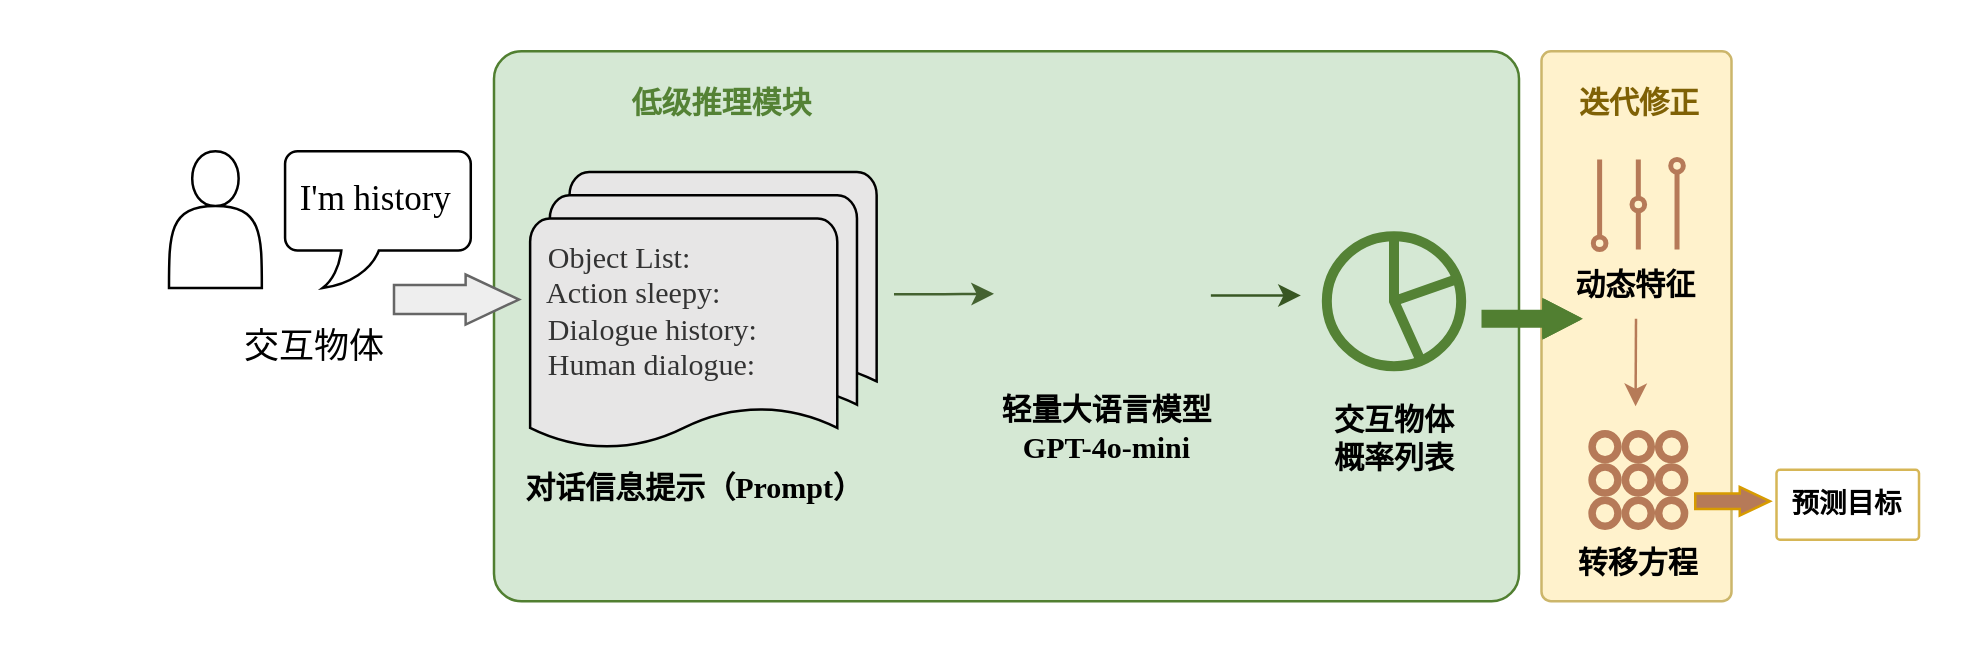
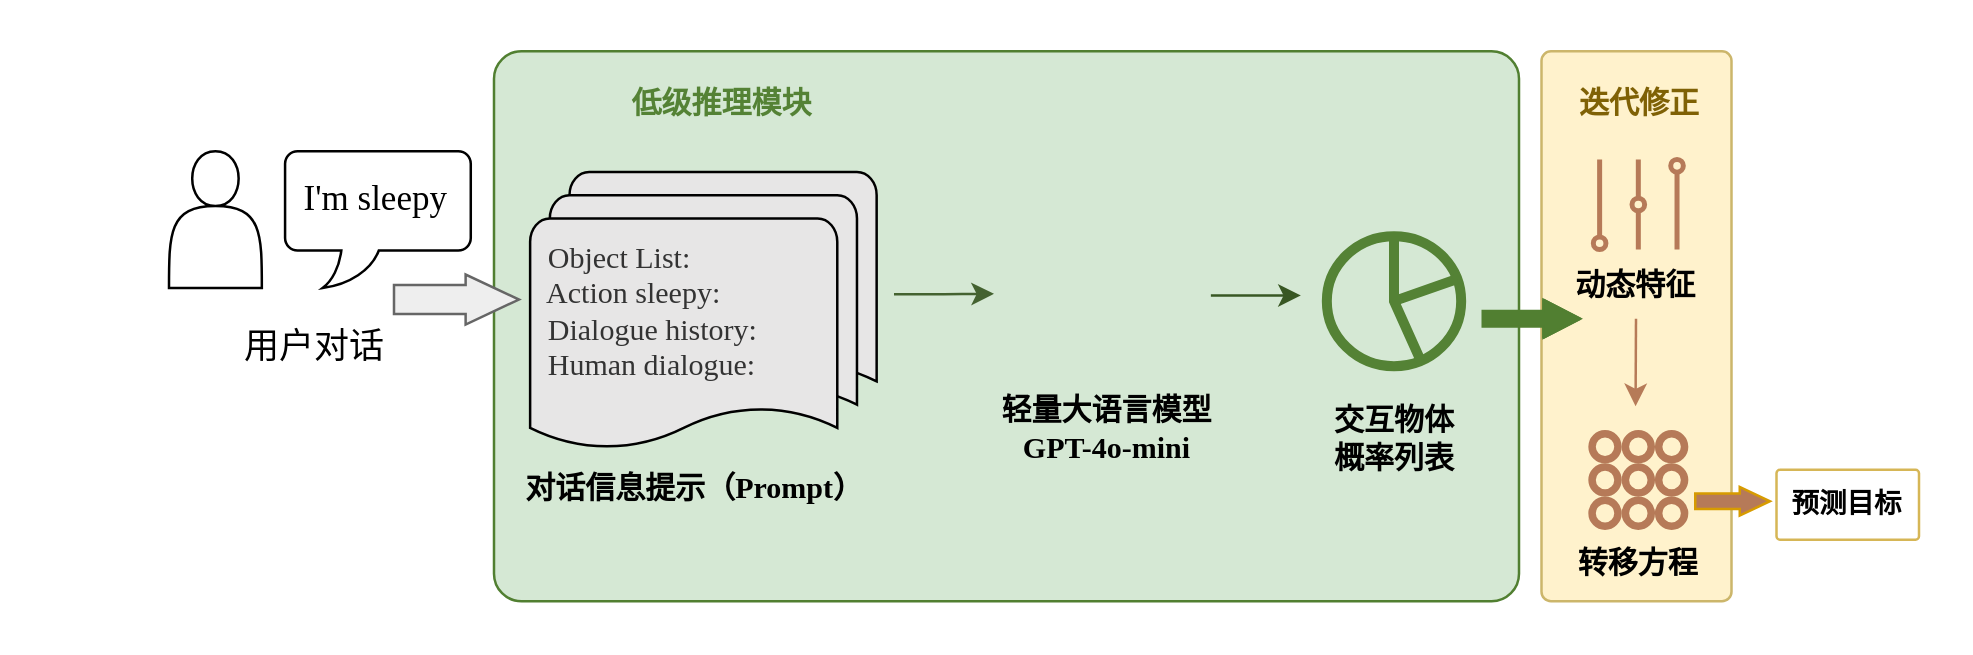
- <mxCell id="7" value="&lt;font face=&quot;Times New Roman&quot; style=&quot;font-size: 14px;&quot;&gt;I'm history&lt;/font&gt;" style="whiteSpace=wrap;html=1;shape=mxgraph.basic.roundRectCallout;dx=30;dy=15;size=5;boundedLbl=1;" parent="5" vertex="1"><mxGeometry x="92.857" width="74.286" height="54.714" as="geometry" /></mxCell>
+ <mxCell id="7" value="&lt;font face=&quot;Times New Roman&quot; style=&quot;font-size: 14px;&quot;&gt;I'm sleepy&lt;/font&gt;" style="whiteSpace=wrap;html=1;shape=mxgraph.basic.roundRectCallout;dx=30;dy=15;size=5;boundedLbl=1;" parent="5" vertex="1"><mxGeometry x="92.857" width="74.286" height="54.714" as="geometry" /></mxCell>
- <mxCell id="8" value="&lt;font face=&quot;Times New Roman&quot; style=&quot;font-size: 14px;&quot;&gt;交互物体&lt;/font&gt;" style="text;html=1;align=center;verticalAlign=middle;resizable=0;points=[];autosize=1;strokeColor=none;fillColor=none;" parent="4" vertex="1"><mxGeometry x="21.357" y="64.745" width="74" height="29" as="geometry" /></mxCell>
+ <mxCell id="8" value="&lt;font face=&quot;Times New Roman&quot; style=&quot;font-size: 14px;&quot;&gt;用户对话&lt;/font&gt;" style="text;html=1;align=center;verticalAlign=middle;resizable=0;points=[];autosize=1;strokeColor=none;fillColor=none;" parent="4" vertex="1"><mxGeometry x="21.357" y="64.745" width="74" height="29" as="geometry" /></mxCell>
